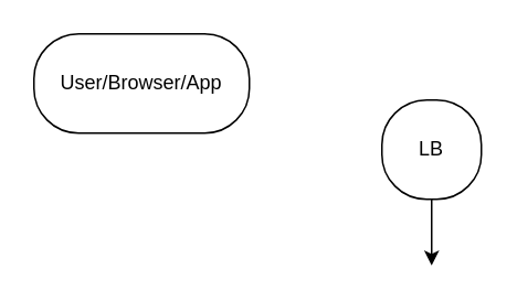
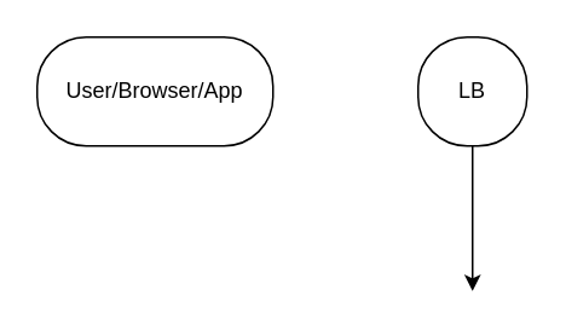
- <mxCell id="4" value="LB" style="rounded=1;whiteSpace=wrap;html=1;arcSize=45;" vertex="1" parent="1"><mxGeometry x="230" y="60" width="60" height="60" as="geometry" /></mxCell>
+ <mxCell id="4" value="LB" style="rounded=1;whiteSpace=wrap;html=1;arcSize=45;" vertex="1" parent="1"><mxGeometry x="230" y="20" width="60" height="60" as="geometry" /></mxCell>
